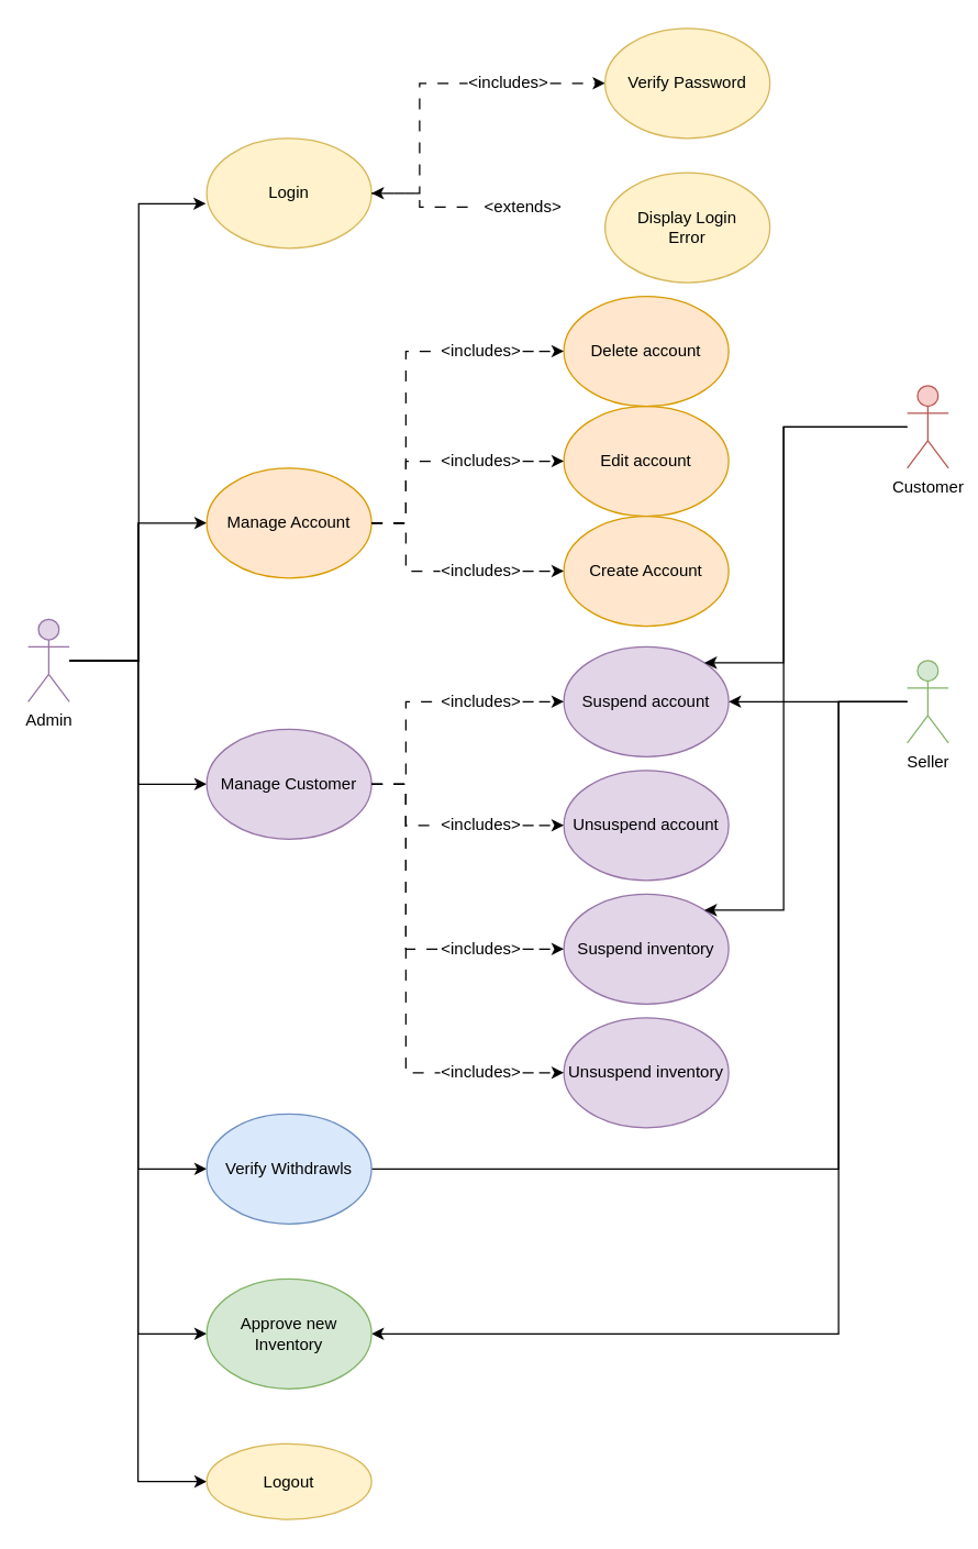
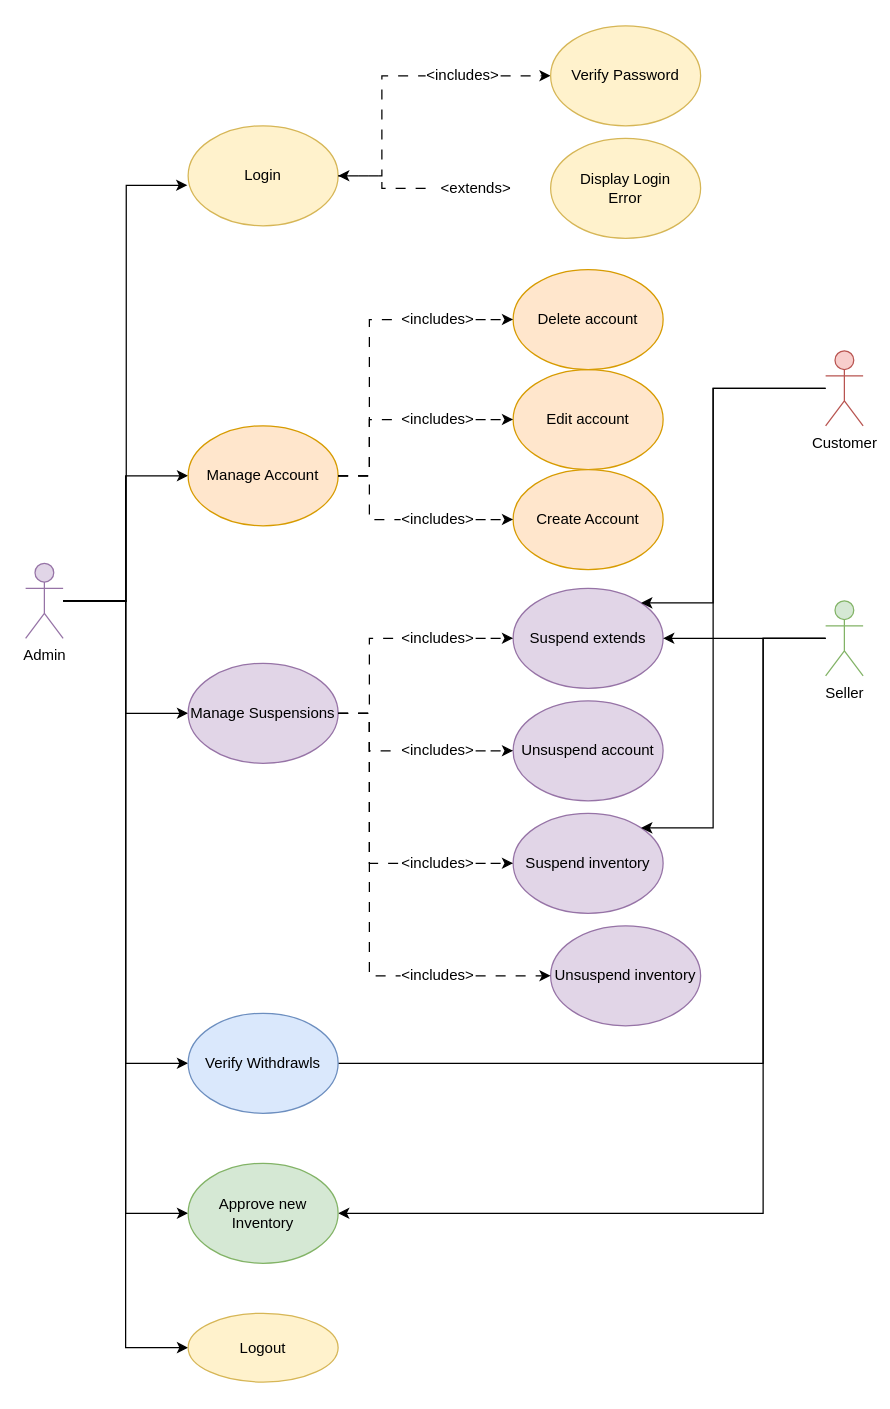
- <mxCell id="44" value="Display Login&lt;br&gt;Error" style="ellipse;whiteSpace=wrap;html=1;fillColor=#fff2cc;strokeColor=#d6b656;" parent="1" vertex="1"><mxGeometry x="440" y="125" width="120" height="80" as="geometry" /></mxCell>
+ <mxCell id="44" value="Display Login&lt;br&gt;Error" style="ellipse;whiteSpace=wrap;html=1;fillColor=#fff2cc;strokeColor=#d6b656;" parent="1" vertex="1"><mxGeometry x="440" y="110" width="120" height="80" as="geometry" /></mxCell>
- <mxCell id="18" value="Suspend account" style="ellipse;whiteSpace=wrap;html=1;fillColor=#e1d5e7;strokeColor=#9673a6;" parent="1" vertex="1"><mxGeometry x="410" y="470" width="120" height="80" as="geometry" /></mxCell>
+ <mxCell id="18" value="Suspend extends" style="ellipse;whiteSpace=wrap;html=1;fillColor=#e1d5e7;strokeColor=#9673a6;" parent="1" vertex="1"><mxGeometry x="410" y="470" width="120" height="80" as="geometry" /></mxCell>
- <mxCell id="27" value="Manage Customer" style="ellipse;whiteSpace=wrap;html=1;fillColor=#e1d5e7;strokeColor=#9673a6;" parent="1" vertex="1"><mxGeometry x="150" y="530" width="120" height="80" as="geometry" /></mxCell>
+ <mxCell id="27" value="Manage Suspensions" style="ellipse;whiteSpace=wrap;html=1;fillColor=#e1d5e7;strokeColor=#9673a6;" parent="1" vertex="1"><mxGeometry x="150" y="530" width="120" height="80" as="geometry" /></mxCell>
- <mxCell id="12" value="Unsuspend inventory" style="ellipse;whiteSpace=wrap;html=1;fillColor=#e1d5e7;strokeColor=#9673a6;" parent="1" vertex="1"><mxGeometry x="410" y="740" width="120" height="80" as="geometry" /></mxCell>
+ <mxCell id="12" value="Unsuspend inventory" style="ellipse;whiteSpace=wrap;html=1;fillColor=#e1d5e7;strokeColor=#9673a6;" parent="1" vertex="1"><mxGeometry x="440" y="740" width="120" height="80" as="geometry" /></mxCell>
